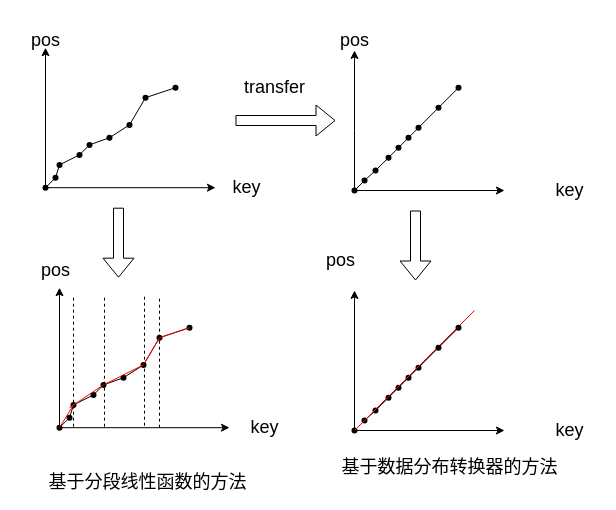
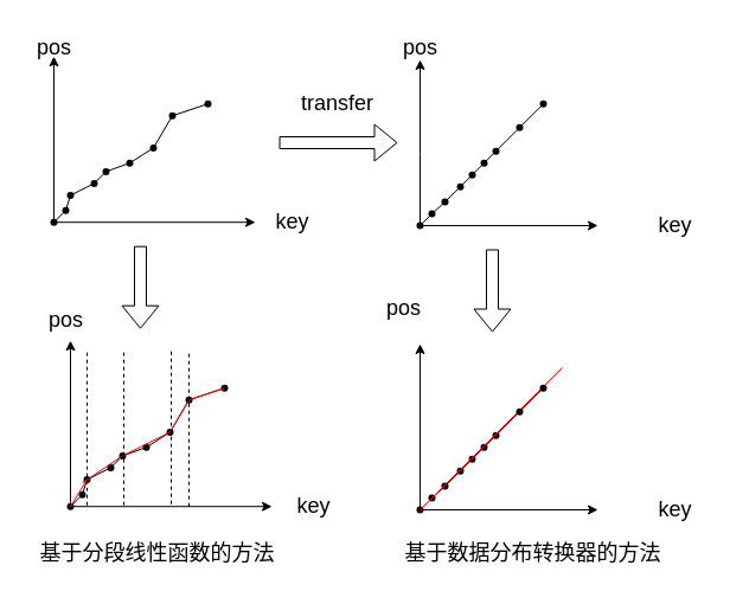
- <mxCell id="97" value="&lt;font style=&quot;font-size: 18px;&quot;&gt;transfer&lt;/font&gt;" style="text;html=1;align=center;verticalAlign=middle;resizable=0;points=[];autosize=1;strokeColor=none;fillColor=none;" vertex="1" parent="1"><mxGeometry x="234" y="67.19" width="80" height="40" as="geometry" /></mxCell>
+ <mxCell id="97" value="&lt;font style=&quot;font-size: 18px;&quot;&gt;transfer&lt;/font&gt;" style="text;html=1;align=center;verticalAlign=middle;resizable=0;points=[];autosize=1;strokeColor=none;fillColor=none;" vertex="1" parent="1"><mxGeometry x="244" y="67.19" width="80" height="40" as="geometry" /></mxCell>
- <mxCell id="99" value="&lt;span style=&quot;font-size: 18px;&quot;&gt;基于分段线性函数的方法&lt;/span&gt;" style="text;html=1;align=center;verticalAlign=middle;resizable=0;points=[];autosize=1;strokeColor=none;fillColor=none;" vertex="1" parent="1"><mxGeometry x="36.5" y="462.19" width="220" height="40" as="geometry" /></mxCell>
+ <mxCell id="99" value="&lt;span style=&quot;font-size: 18px;&quot;&gt;基于分段线性函数的方法&lt;/span&gt;" style="text;html=1;align=center;verticalAlign=middle;resizable=0;points=[];autosize=1;strokeColor=none;fillColor=none;" vertex="1" parent="1"><mxGeometry x="21.5" y="447.19" width="220" height="40" as="geometry" /></mxCell>
